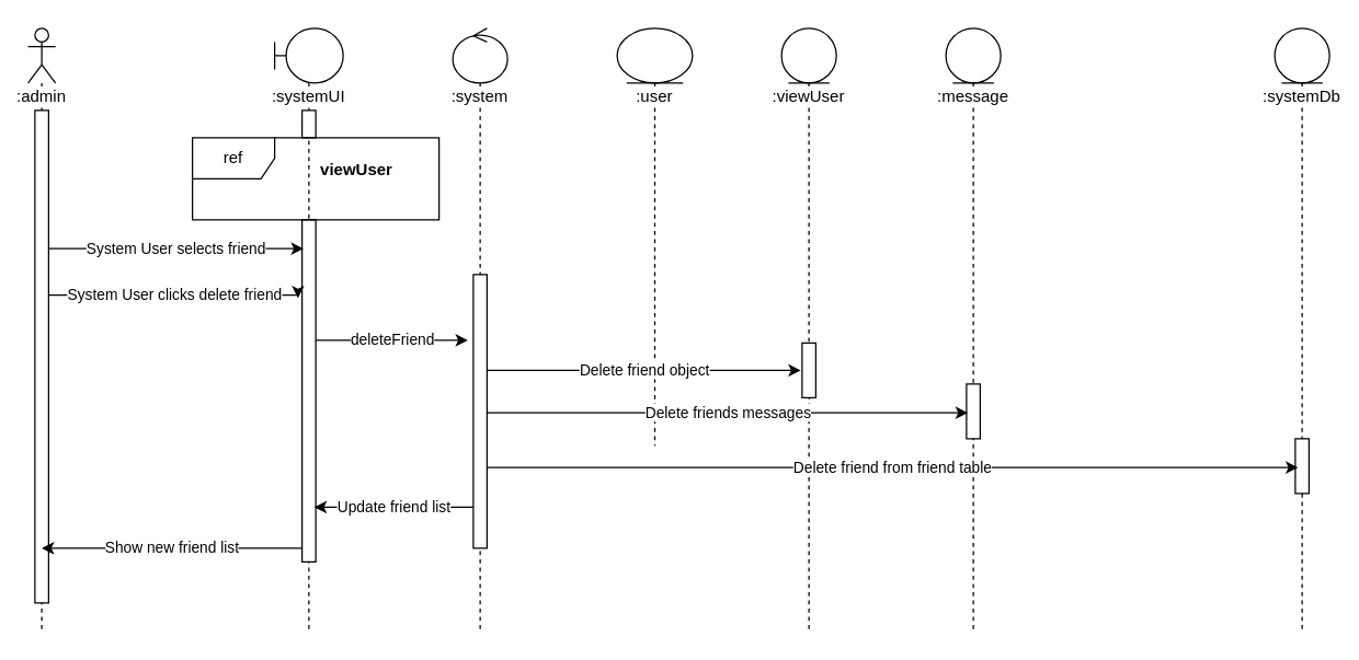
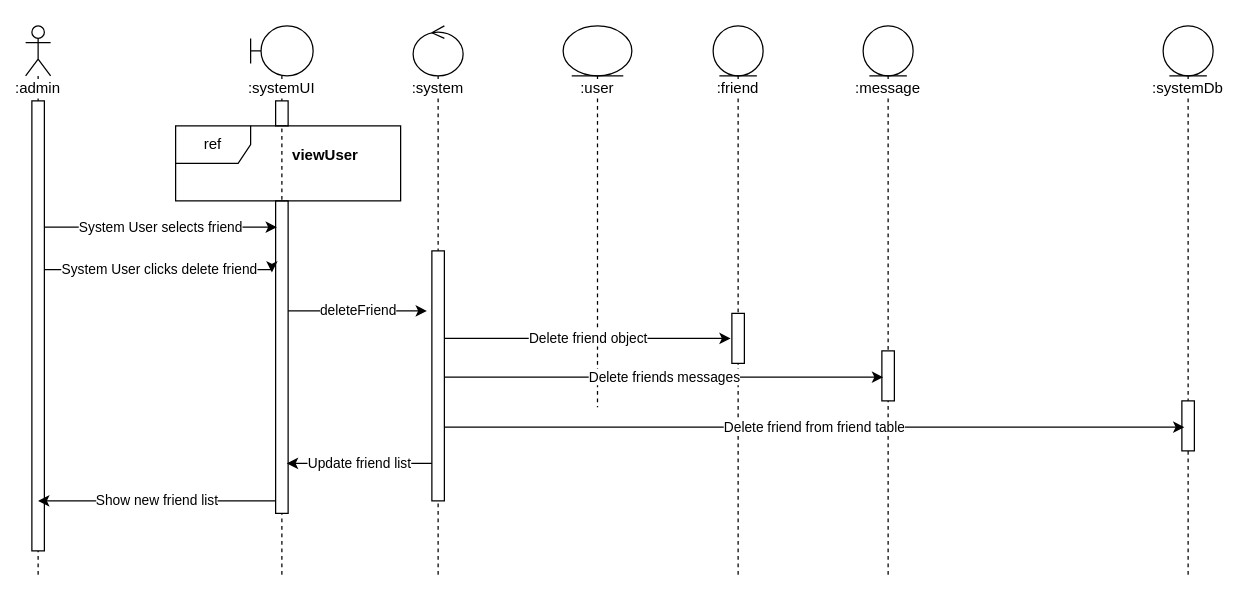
- <mxCell id="10" value=":viewUser" style="shape=umlLifeline;participant=umlEntity;perimeter=lifelinePerimeter;whiteSpace=wrap;html=1;container=1;collapsible=0;recursiveResize=0;verticalAlign=top;spacingTop=36;labelBackgroundColor=#ffffff;outlineConnect=0;" parent="1" vertex="1"><mxGeometry x="570" y="20" width="40" height="440" as="geometry" /></mxCell>
+ <mxCell id="10" value=":friend" style="shape=umlLifeline;participant=umlEntity;perimeter=lifelinePerimeter;whiteSpace=wrap;html=1;container=1;collapsible=0;recursiveResize=0;verticalAlign=top;spacingTop=36;labelBackgroundColor=#ffffff;outlineConnect=0;" parent="1" vertex="1"><mxGeometry x="570" y="20" width="40" height="440" as="geometry" /></mxCell>
